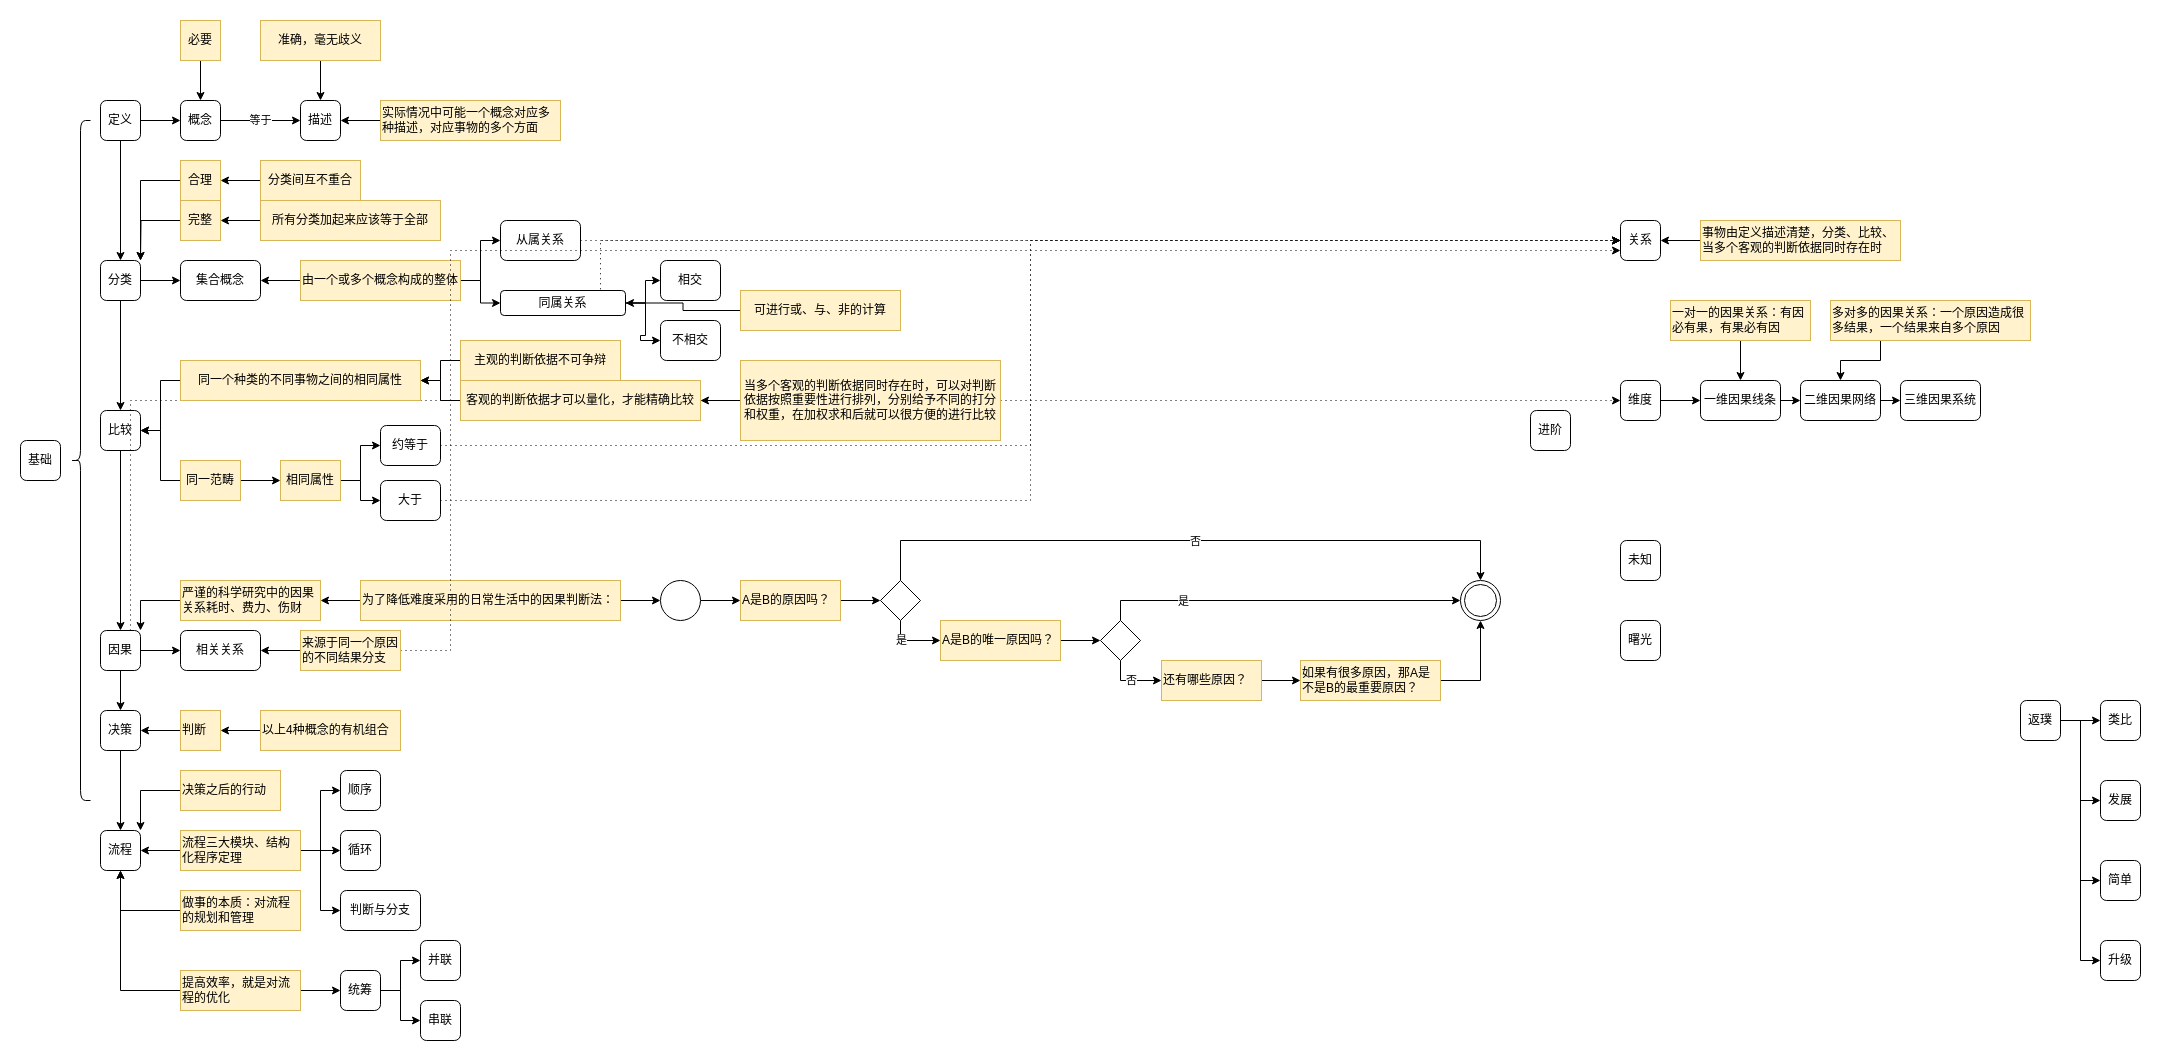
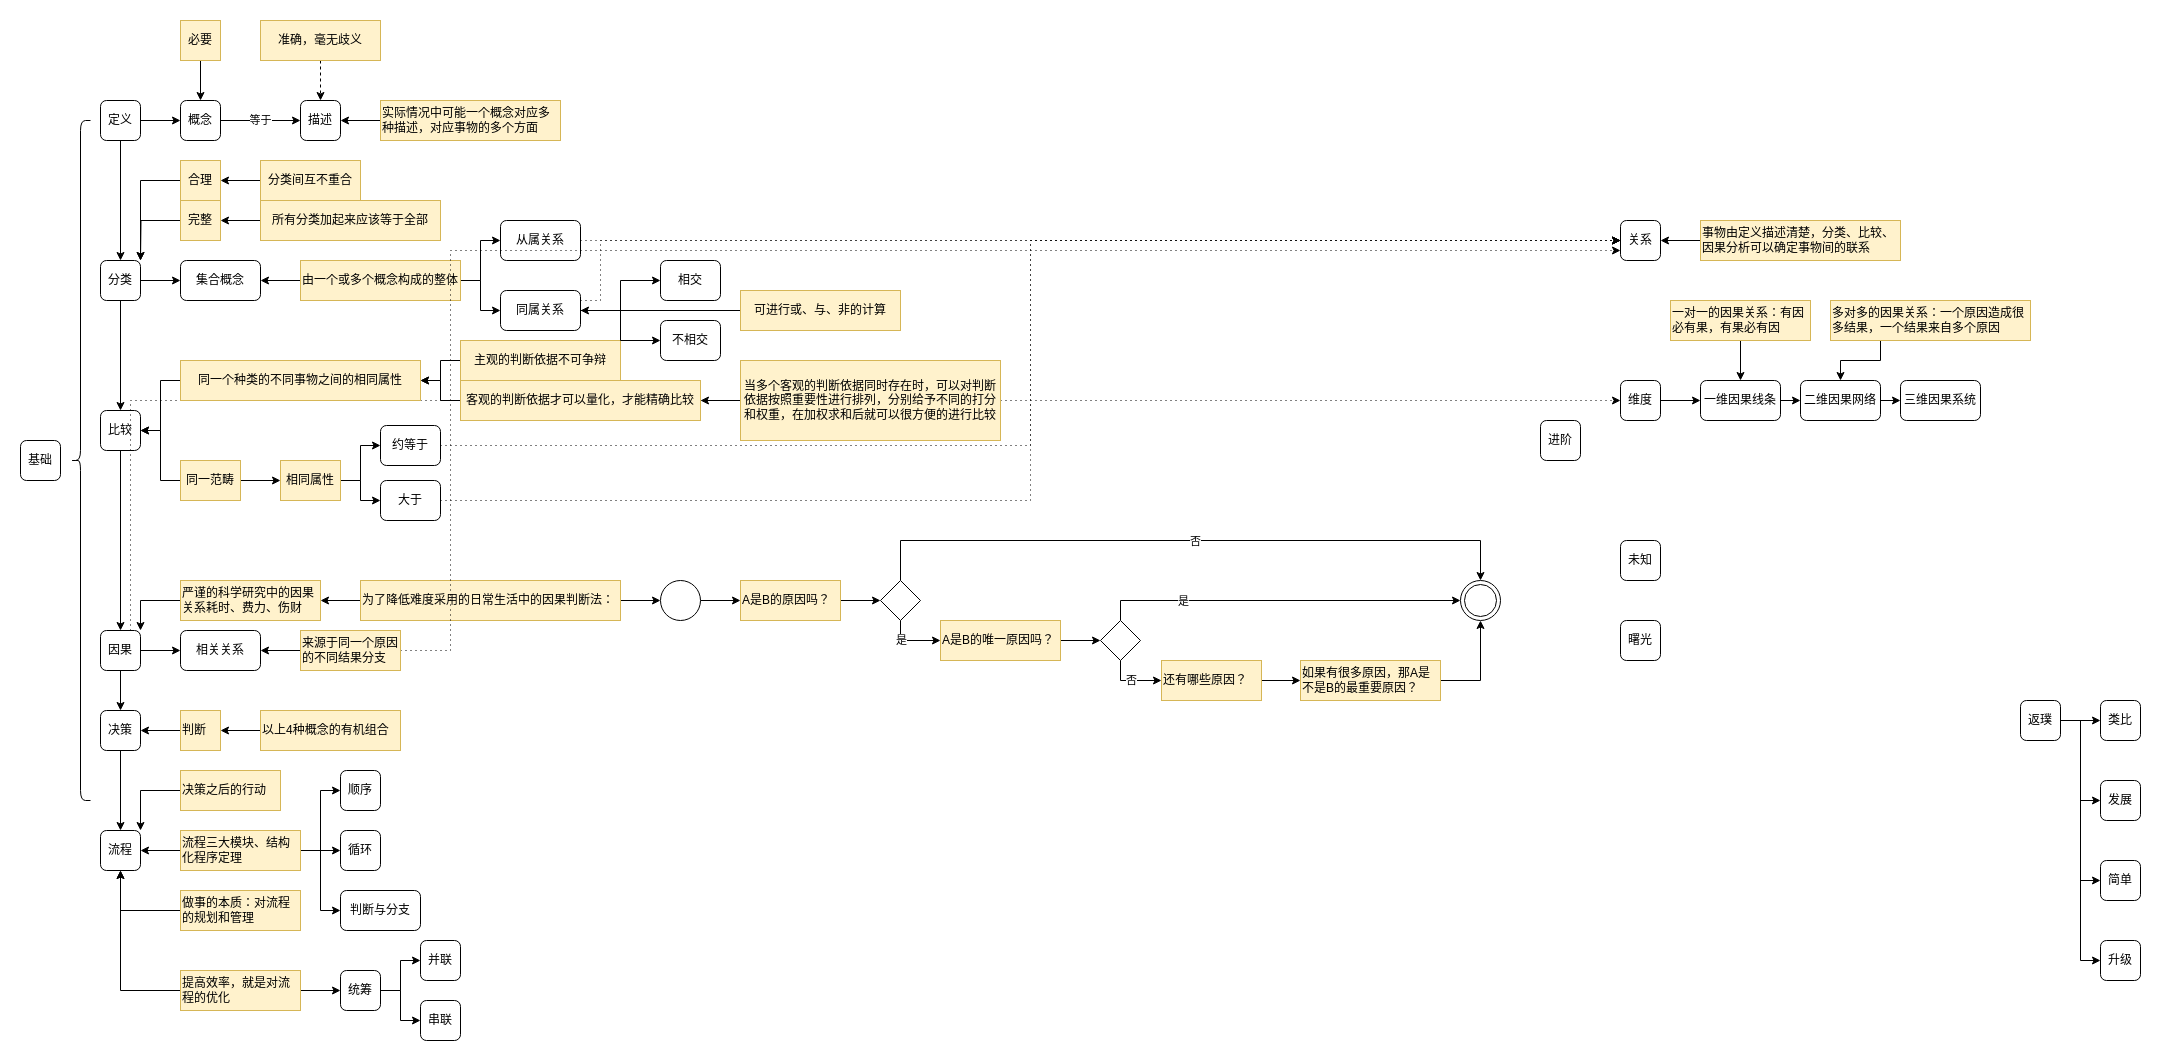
- <mxCell id="34" style="edgeStyle=orthogonalEdgeStyle;rounded=0;orthogonalLoop=1;jettySize=auto;html=1;exitX=0.5;exitY=1;exitDx=0;exitDy=0;entryX=0.5;entryY=0;entryDx=0;entryDy=0;" edge="1" parent="1" source="35" target="38"><mxGeometry relative="1" as="geometry" /></mxCell>
+ <mxCell id="34" style="edgeStyle=orthogonalEdgeStyle;rounded=0;orthogonalLoop=1;jettySize=auto;html=1;exitX=0.5;exitY=1;exitDx=0;exitDy=0;entryX=0.5;entryY=0;entryDx=0;entryDy=0;dashed=1;" edge="1" parent="1" source="35" target="38"><mxGeometry relative="1" as="geometry" /></mxCell>
- <mxCell id="125" value="事物由定义描述清楚，分类、比较、当多个客观的判断依据同时存在时" style="text;html=1;align=left;verticalAlign=middle;whiteSpace=wrap;rounded=0;fillColor=#fff2cc;strokeColor=#d6b656;" vertex="1" parent="1"><mxGeometry x="1700" y="220" width="200" height="40" as="geometry" /></mxCell>
+ <mxCell id="125" value="事物由定义描述清楚，分类、比较、因果分析可以确定事物间的联系" style="text;html=1;align=left;verticalAlign=middle;whiteSpace=wrap;rounded=0;fillColor=#fff2cc;strokeColor=#d6b656;" vertex="1" parent="1"><mxGeometry x="1700" y="220" width="200" height="40" as="geometry" /></mxCell>
- <mxCell id="131" value="同属关系" style="rounded=1;whiteSpace=wrap;html=1;" vertex="1" parent="1"><mxGeometry x="500" y="290" width="125" height="25" as="geometry" /></mxCell>
+ <mxCell id="131" value="同属关系" style="rounded=1;whiteSpace=wrap;html=1;" vertex="1" parent="1"><mxGeometry x="500" y="290" width="80" height="40" as="geometry" /></mxCell>
- <mxCell id="93" value="进阶" style="rounded=1;whiteSpace=wrap;html=1;" vertex="1" parent="1"><mxGeometry x="1530" y="410" width="40" height="40" as="geometry" /></mxCell>
+ <mxCell id="93" value="进阶" style="rounded=1;whiteSpace=wrap;html=1;" vertex="1" parent="1"><mxGeometry x="1540" y="420" width="40" height="40" as="geometry" /></mxCell>
